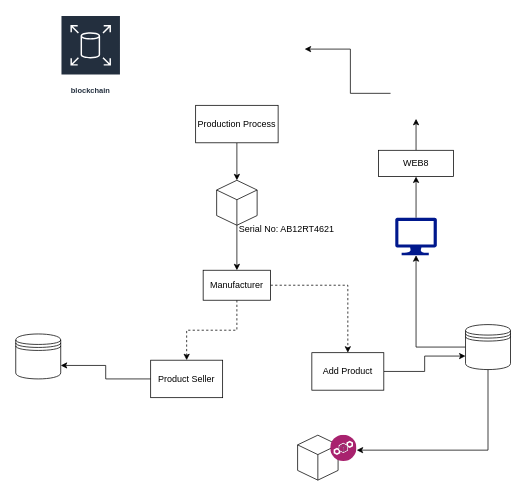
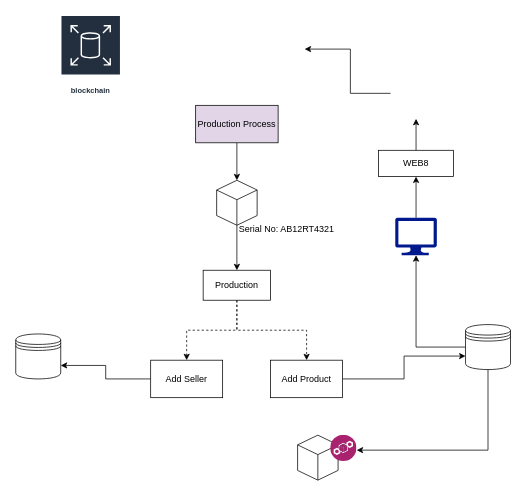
- <mxCell id="3" value="Production Process" style="rounded=0;whiteSpace=wrap;html=1;" parent="1" vertex="1"><mxGeometry x="260" y="140" width="110" height="50" as="geometry" /></mxCell>
+ <mxCell id="3" value="Production Process" style="rounded=0;whiteSpace=wrap;html=1;fillColor=#e1d5e7;" parent="1" vertex="1"><mxGeometry x="260" y="140" width="110" height="50" as="geometry" /></mxCell>
- <mxCell id="14" value="Serial No: AB12RT4621" style="text;html=1;align=center;verticalAlign=middle;resizable=0;points=[];autosize=1;strokeColor=none;fillColor=none;" parent="1" vertex="1"><mxGeometry x="306" y="290" width="150" height="30" as="geometry" /></mxCell>
+ <mxCell id="14" value="Serial No: AB12RT4321" style="text;html=1;align=center;verticalAlign=middle;resizable=0;points=[];autosize=1;strokeColor=none;fillColor=none;" parent="1" vertex="1"><mxGeometry x="306" y="290" width="150" height="30" as="geometry" /></mxCell>
- <mxCell id="6" value="Manufacturer" style="rounded=0;whiteSpace=wrap;html=1;" parent="1" vertex="1"><mxGeometry x="270" y="360" width="90" height="40" as="geometry" /></mxCell>
+ <mxCell id="6" value="Production" style="rounded=0;whiteSpace=wrap;html=1;" parent="1" vertex="1"><mxGeometry x="270" y="360" width="90" height="40" as="geometry" /></mxCell>
- <mxCell id="13" value="Add Product" style="rounded=0;whiteSpace=wrap;html=1;" parent="1" vertex="1"><mxGeometry x="415" y="470" width="96" height="50" as="geometry" /></mxCell>
+ <mxCell id="13" value="Add Product" style="rounded=0;whiteSpace=wrap;html=1;" parent="1" vertex="1"><mxGeometry x="360" y="480" width="96" height="50" as="geometry" /></mxCell>
- <mxCell id="11" value="Product Seller" style="rounded=0;whiteSpace=wrap;html=1;" parent="1" vertex="1"><mxGeometry x="200" y="480" width="96" height="50" as="geometry" /></mxCell>
+ <mxCell id="11" value="Add Seller" style="rounded=0;whiteSpace=wrap;html=1;" parent="1" vertex="1"><mxGeometry x="200" y="480" width="96" height="50" as="geometry" /></mxCell>
